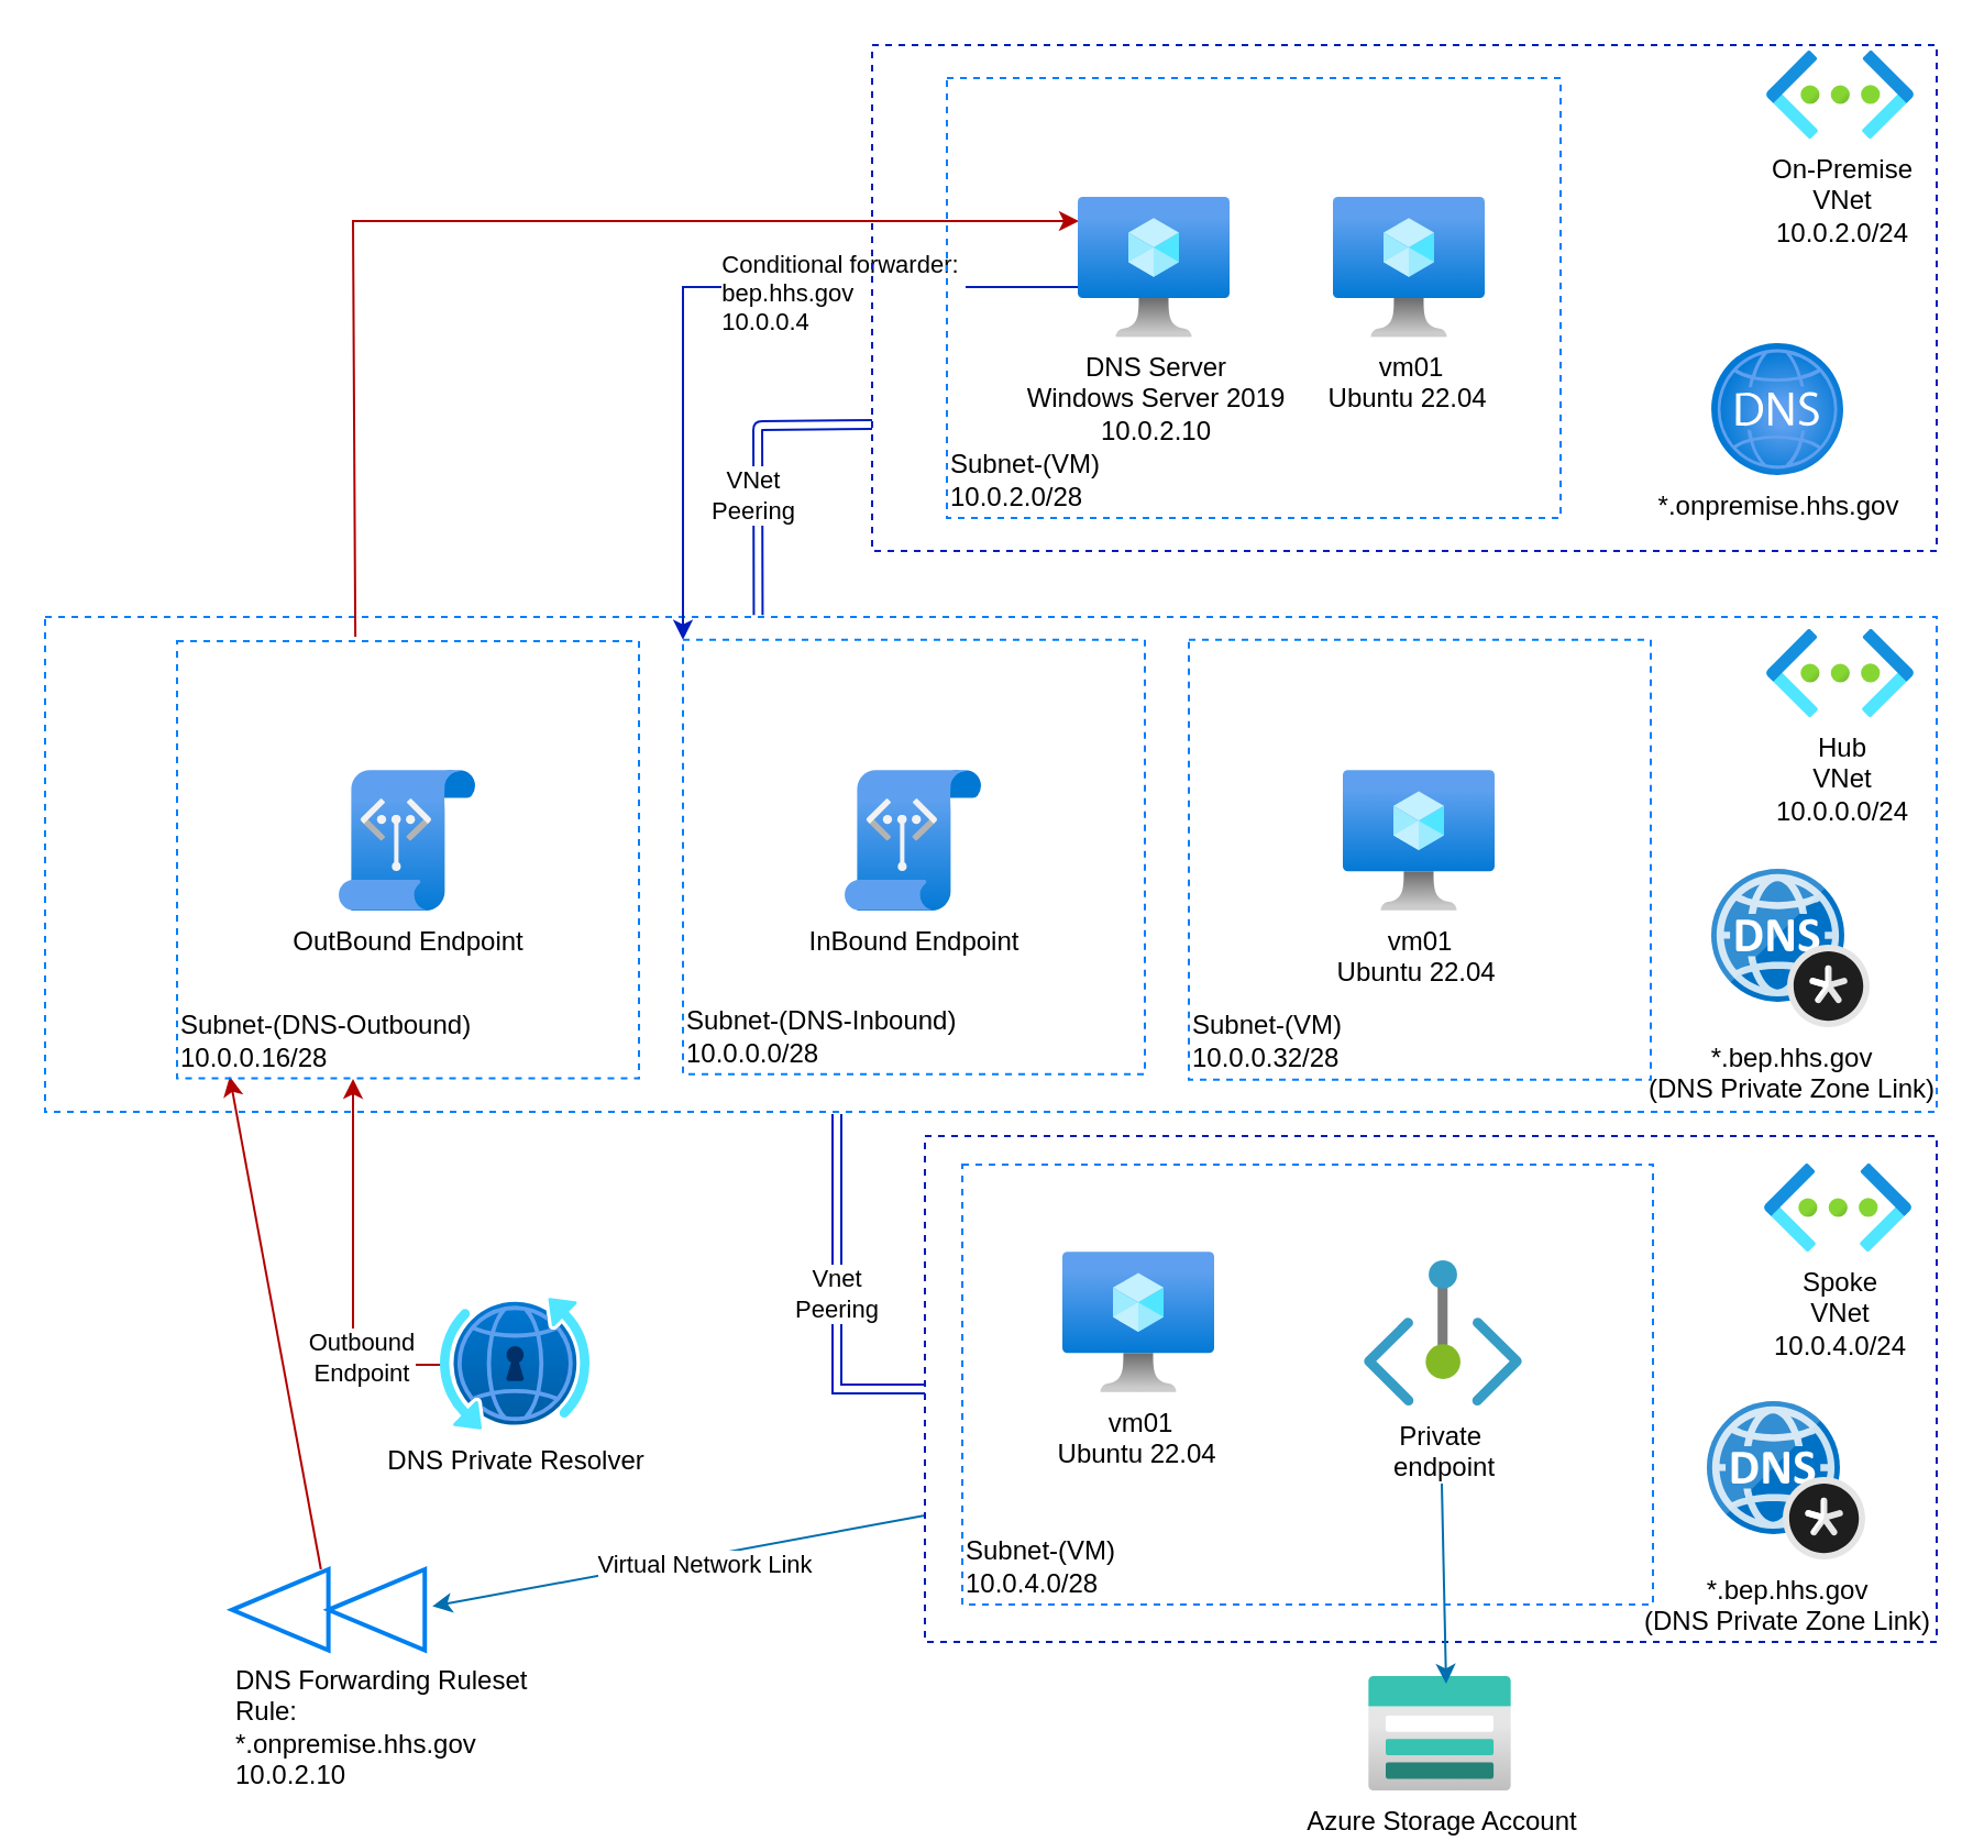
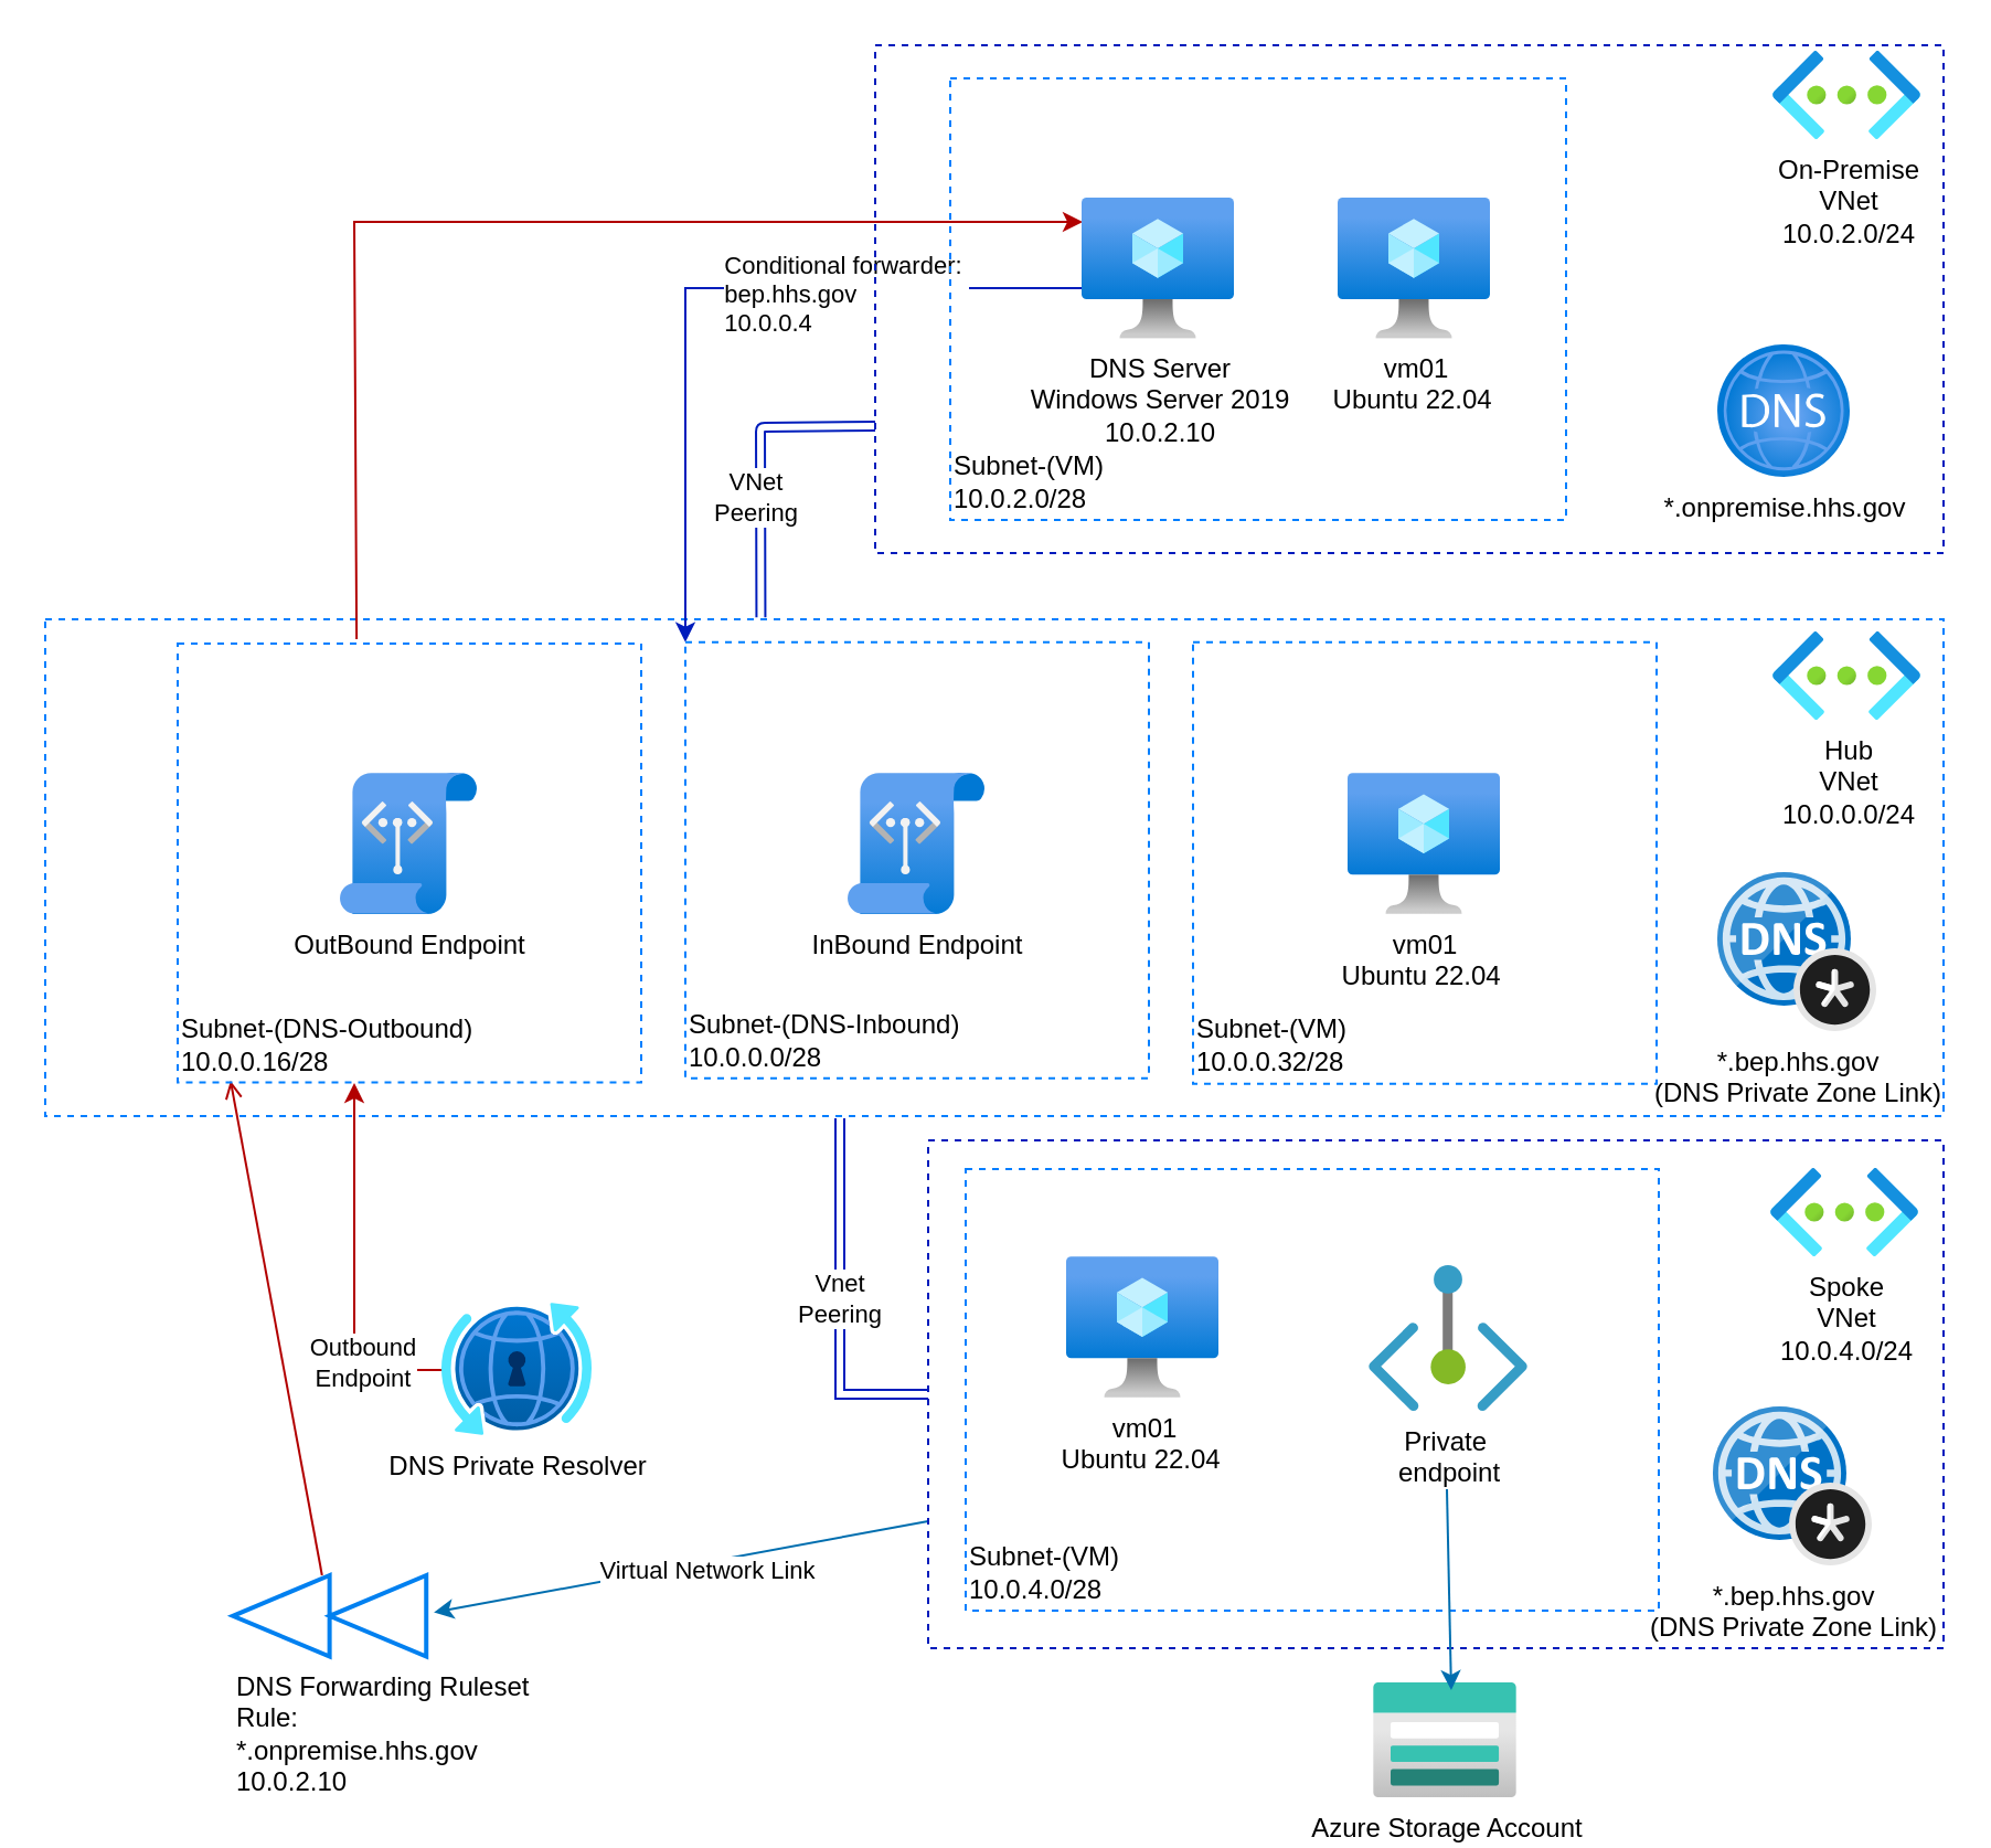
- <mxCell id="4" style="edgeStyle=none;html=1;fillColor=#e51400;strokeColor=#B20000;entryX=0.114;entryY=0.996;entryDx=0;entryDy=0;entryPerimeter=0;" parent="1" source="5" target="29" edge="1"><mxGeometry relative="1" as="geometry"><mxPoint x="100" y="560" as="targetPoint" /></mxGeometry></mxCell>
+ <mxCell id="4" style="edgeStyle=none;html=1;fillColor=#e51400;strokeColor=#B20000;entryX=0.114;entryY=0.996;entryDx=0;entryDy=0;entryPerimeter=0;endArrow=open;" parent="1" source="5" target="29" edge="1"><mxGeometry relative="1" as="geometry"><mxPoint x="100" y="560" as="targetPoint" /></mxGeometry></mxCell>
